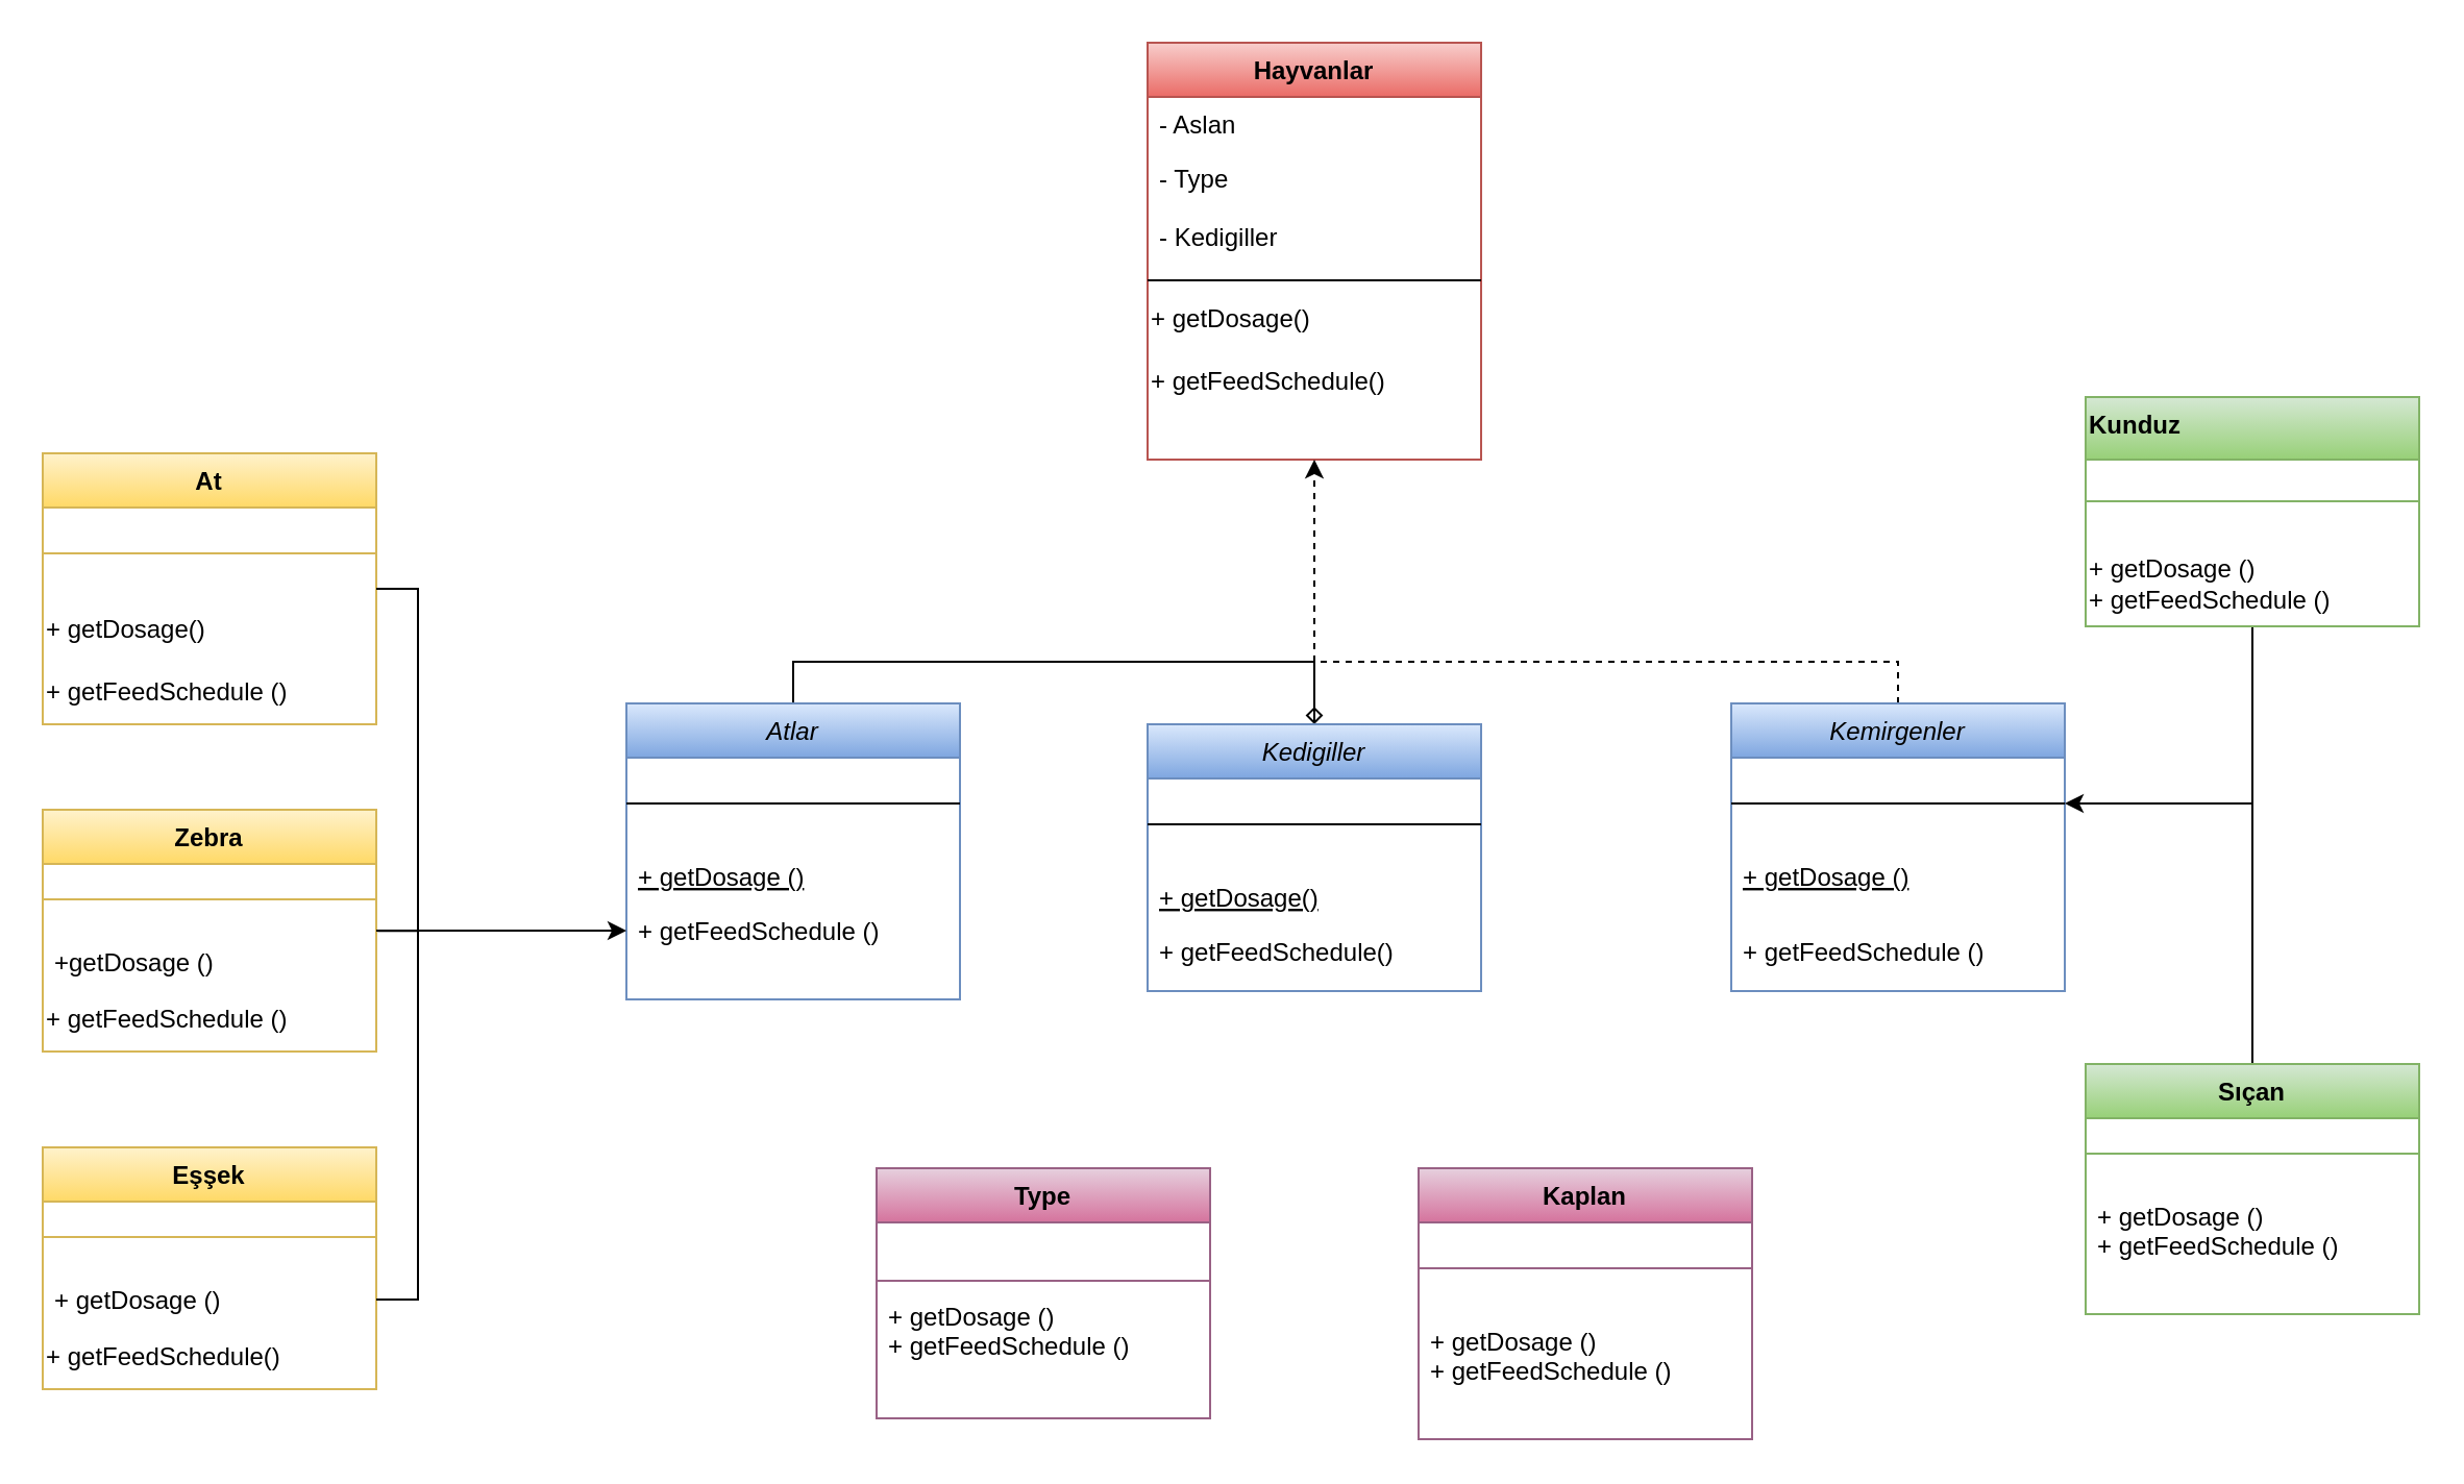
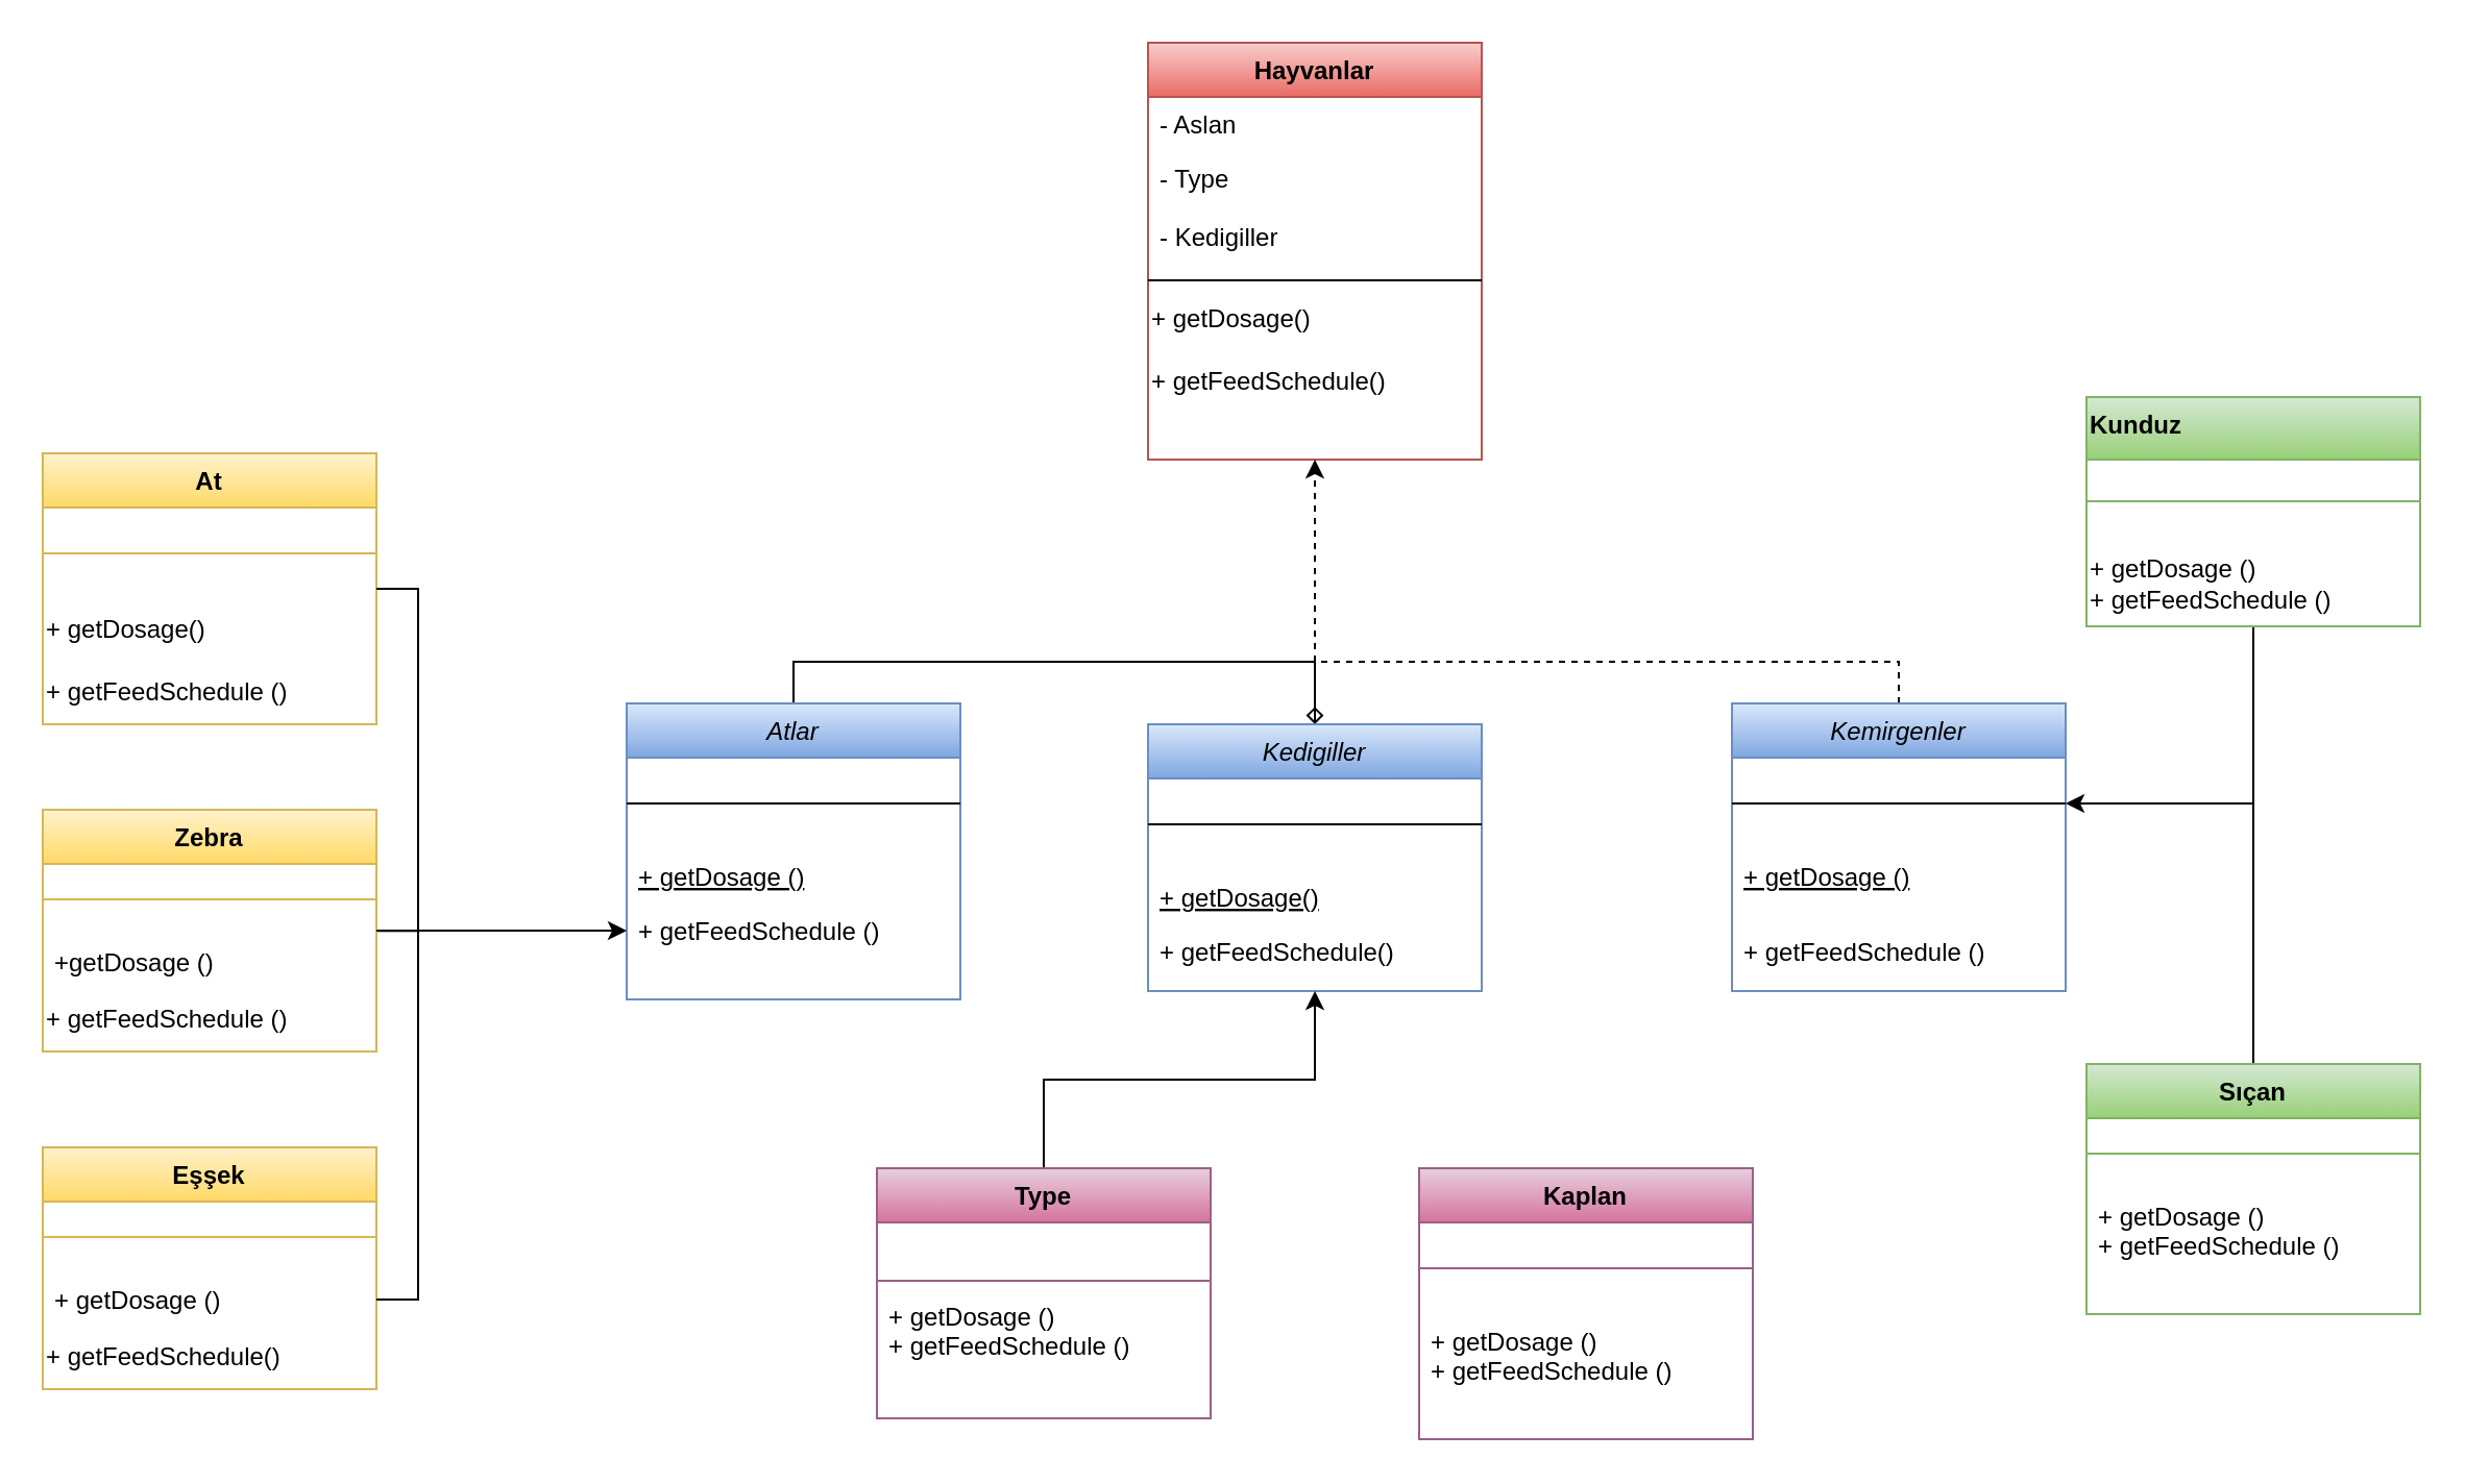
+ <mxCell id="36" style="edgeStyle=orthogonalEdgeStyle;rounded=0;orthogonalLoop=1;jettySize=auto;html=1;exitX=0.5;exitY=0;exitDx=0;exitDy=0;entryX=0.5;entryY=1;entryDx=0;entryDy=0;" edge="1" parent="1" source="37" target="14"><mxGeometry relative="1" as="geometry" /></mxCell>
